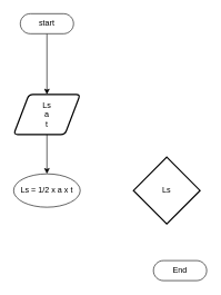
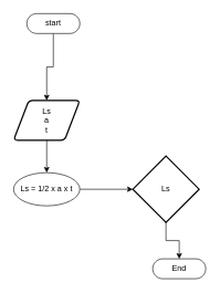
- <mxCell id="3" value="start" style="html=1;dashed=0;whiteSpace=wrap;shape=mxgraph.dfd.start" parent="1" vertex="1"><mxGeometry x="30" y="20" width="80" height="30" as="geometry" /></mxCell>
+ <mxCell id="3" value="start" style="html=1;dashed=0;whiteSpace=wrap;shape=mxgraph.dfd.start" parent="1" vertex="1"><mxGeometry x="40" y="20" width="80" height="30" as="geometry" /></mxCell>
- <mxCell id="5" value="&lt;div&gt;Ls&lt;/div&gt;&lt;div&gt;&lt;font style=&quot;font-size: 12px;&quot;&gt;a&lt;/font&gt;&lt;/div&gt;&lt;div&gt;&lt;font style=&quot;font-size: 12px;&quot;&gt;t&lt;br&gt;&lt;/font&gt;&lt;/div&gt;" style="shape=parallelogram;html=1;strokeWidth=2;perimeter=parallelogramPerimeter;whiteSpace=wrap;rounded=1;arcSize=12;size=0.23;" parent="1" vertex="1"><mxGeometry x="20" y="141" width="100" height="60" as="geometry" /></mxCell>
+ <mxCell id="5" value="&lt;div&gt;Ls&lt;/div&gt;&lt;div&gt;&lt;font style=&quot;font-size: 12px;&quot;&gt;a&lt;/font&gt;&lt;/div&gt;&lt;div&gt;&lt;font style=&quot;font-size: 12px;&quot;&gt;t&lt;br&gt;&lt;/font&gt;&lt;/div&gt;" style="shape=parallelogram;html=1;strokeWidth=2;perimeter=parallelogramPerimeter;whiteSpace=wrap;rounded=1;arcSize=12;size=0.23;" parent="1" vertex="1"><mxGeometry x="20" y="151" width="100" height="60" as="geometry" /></mxCell>
+ <mxCell id="6" value="" style="edgeStyle=orthogonalEdgeStyle;rounded=0;orthogonalLoop=1;jettySize=auto;html=1;" parent="1" source="7" target="9" edge="1"><mxGeometry relative="1" as="geometry" /></mxCell>
+ <mxCell id="8" value="" style="edgeStyle=orthogonalEdgeStyle;rounded=0;orthogonalLoop=1;jettySize=auto;html=1;" parent="1" source="9" target="10" edge="1"><mxGeometry relative="1" as="geometry" /></mxCell>
